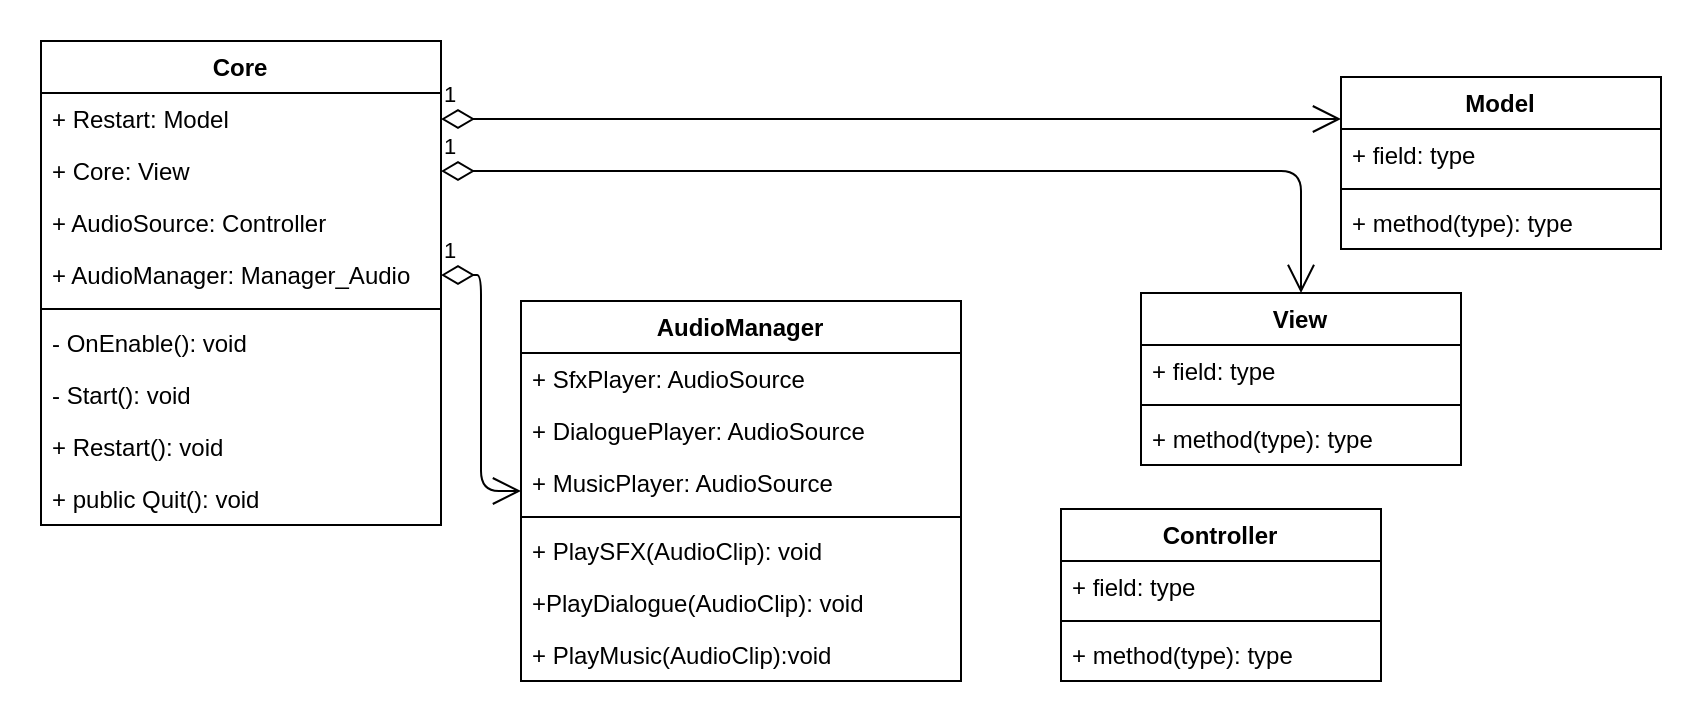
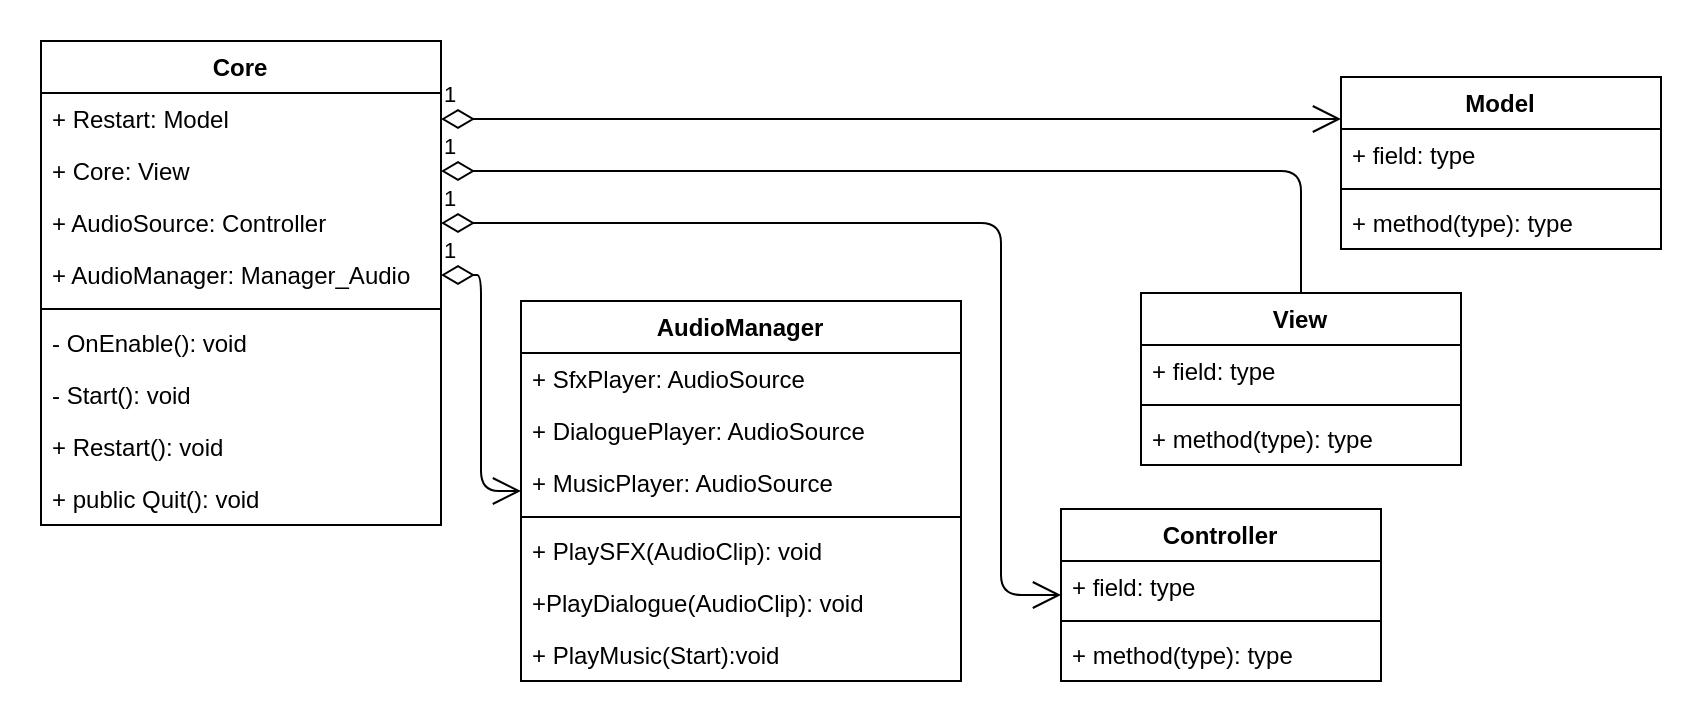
+ <mxCell id="33" value="1" style="endArrow=open;html=1;endSize=12;startArrow=diamondThin;startSize=14;startFill=0;edgeStyle=orthogonalEdgeStyle;align=left;verticalAlign=bottom;" edge="1" parent="1" source="5" target="21"><mxGeometry x="-1" y="3" relative="1" as="geometry"><mxPoint x="300" y="216" as="sourcePoint" /><mxPoint x="510" y="371" as="targetPoint" /><Array as="points"><mxPoint x="500" y="111" /></Array></mxGeometry></mxCell>
- <mxCell id="34" value="1" style="endArrow=open;html=1;endSize=12;startArrow=diamondThin;startSize=14;startFill=0;edgeStyle=orthogonalEdgeStyle;align=left;verticalAlign=bottom;" edge="1" parent="1" source="4" target="25"><mxGeometry x="-1" y="3" relative="1" as="geometry"><mxPoint x="300" y="190" as="sourcePoint" /><mxPoint x="490" y="160" as="targetPoint" /></mxGeometry></mxCell>
+ <mxCell id="34" value="1" style="endArrow=none;html=1;endSize=12;startArrow=diamondThin;startSize=14;startFill=0;edgeStyle=orthogonalEdgeStyle;align=left;verticalAlign=bottom;" edge="1" parent="1" source="4" target="25"><mxGeometry x="-1" y="3" relative="1" as="geometry"><mxPoint x="300" y="190" as="sourcePoint" /><mxPoint x="490" y="160" as="targetPoint" /></mxGeometry></mxCell>
- <mxCell id="19" value="+ PlayMusic(AudioClip):void" style="text;strokeColor=none;fillColor=none;align=left;verticalAlign=top;spacingLeft=4;spacingRight=4;overflow=hidden;rotatable=0;points=[[0,0.5],[1,0.5]];portConstraint=eastwest;" vertex="1" parent="12"><mxGeometry y="164" width="220" height="26" as="geometry" /></mxCell>
+ <mxCell id="19" value="+ PlayMusic(Start):void" style="text;strokeColor=none;fillColor=none;align=left;verticalAlign=top;spacingLeft=4;spacingRight=4;overflow=hidden;rotatable=0;points=[[0,0.5],[1,0.5]];portConstraint=eastwest;" vertex="1" parent="12"><mxGeometry y="164" width="220" height="26" as="geometry" /></mxCell>
